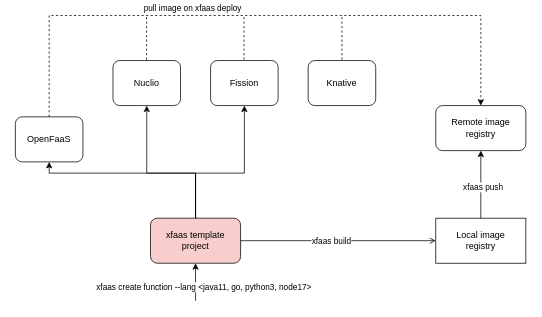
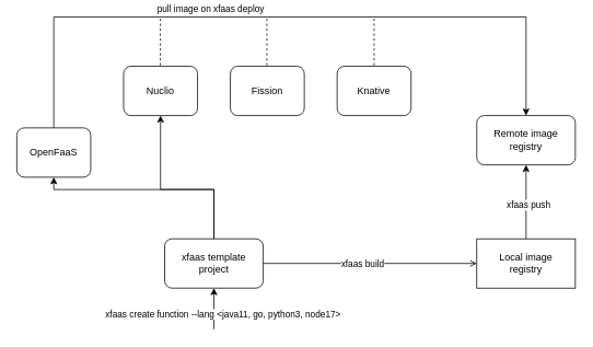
- <mxCell id="16" value="" style="endArrow=classic;html=1;rounded=0;entryX=0.5;entryY=0;entryDx=0;entryDy=0;exitX=0.5;exitY=0;exitDx=0;exitDy=0;dashed=1;" parent="1" source="9" target="4" edge="1"><mxGeometry width="50" height="50" relative="1" as="geometry"><mxPoint x="575" y="80" as="sourcePoint" /><mxPoint x="460" y="270" as="targetPoint" /><Array as="points"><mxPoint x="65" y="20" /><mxPoint x="640" y="20" /></Array></mxGeometry></mxCell>
+ <mxCell id="16" value="" style="endArrow=classic;html=1;rounded=0;entryX=0.5;entryY=0;entryDx=0;entryDy=0;exitX=0.5;exitY=0;exitDx=0;exitDy=0;dashed=0;" parent="1" source="9" target="4" edge="1"><mxGeometry width="50" height="50" relative="1" as="geometry"><mxPoint x="575" y="80" as="sourcePoint" /><mxPoint x="460" y="270" as="targetPoint" /><Array as="points"><mxPoint x="65" y="20" /><mxPoint x="640" y="20" /></Array></mxGeometry></mxCell>
- <mxCell id="13" value="" style="endArrow=classic;html=1;rounded=0;exitX=0.5;exitY=0;exitDx=0;exitDy=0;entryX=0.5;entryY=1;entryDx=0;entryDy=0;" parent="1" source="2" target="11" edge="1"><mxGeometry width="50" height="50" relative="1" as="geometry"><mxPoint x="370" y="360" as="sourcePoint" /><mxPoint x="420" y="310" as="targetPoint" /><Array as="points"><mxPoint x="260" y="230" /><mxPoint x="325" y="230" /></Array></mxGeometry></mxCell>
- <mxCell id="2" value="xfaas template &lt;br&gt;project" style="rounded=1;whiteSpace=wrap;html=1;fillColor=#f8cecc;" parent="1" vertex="1"><mxGeometry x="200" y="290" width="120" height="60" as="geometry" /></mxCell>
+ <mxCell id="2" value="xfaas template &lt;br&gt;project" style="rounded=1;whiteSpace=wrap;html=1;" parent="1" vertex="1"><mxGeometry x="200" y="290" width="120" height="60" as="geometry" /></mxCell>
